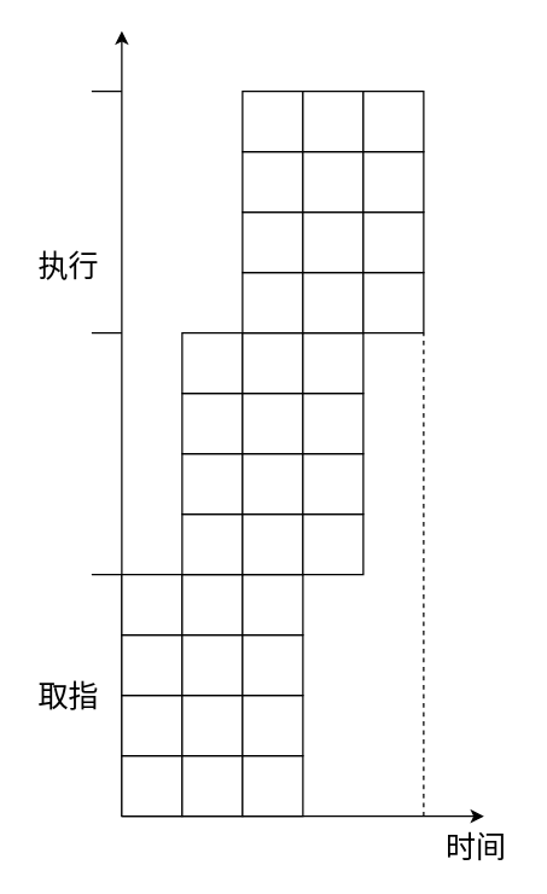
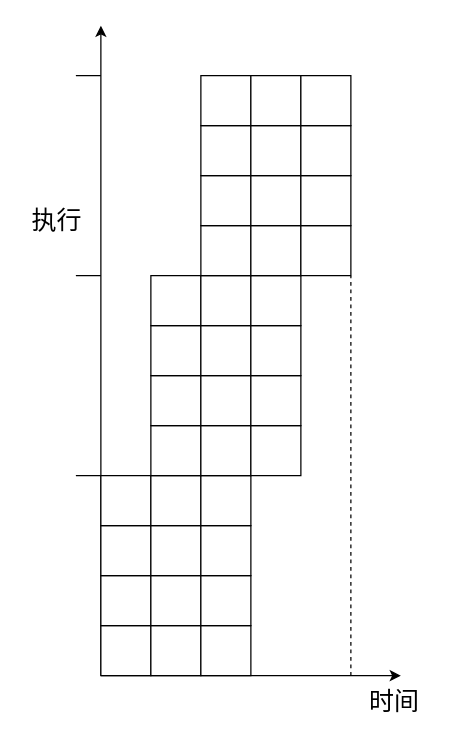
- <mxCell id="4" value="取指" style="text;html=1;strokeColor=none;fillColor=none;align=center;verticalAlign=middle;whiteSpace=wrap;rounded=0;fontSize=20;" vertex="1" parent="1"><mxGeometry x="20" y="450" width="50" height="20" as="geometry" /></mxCell>
